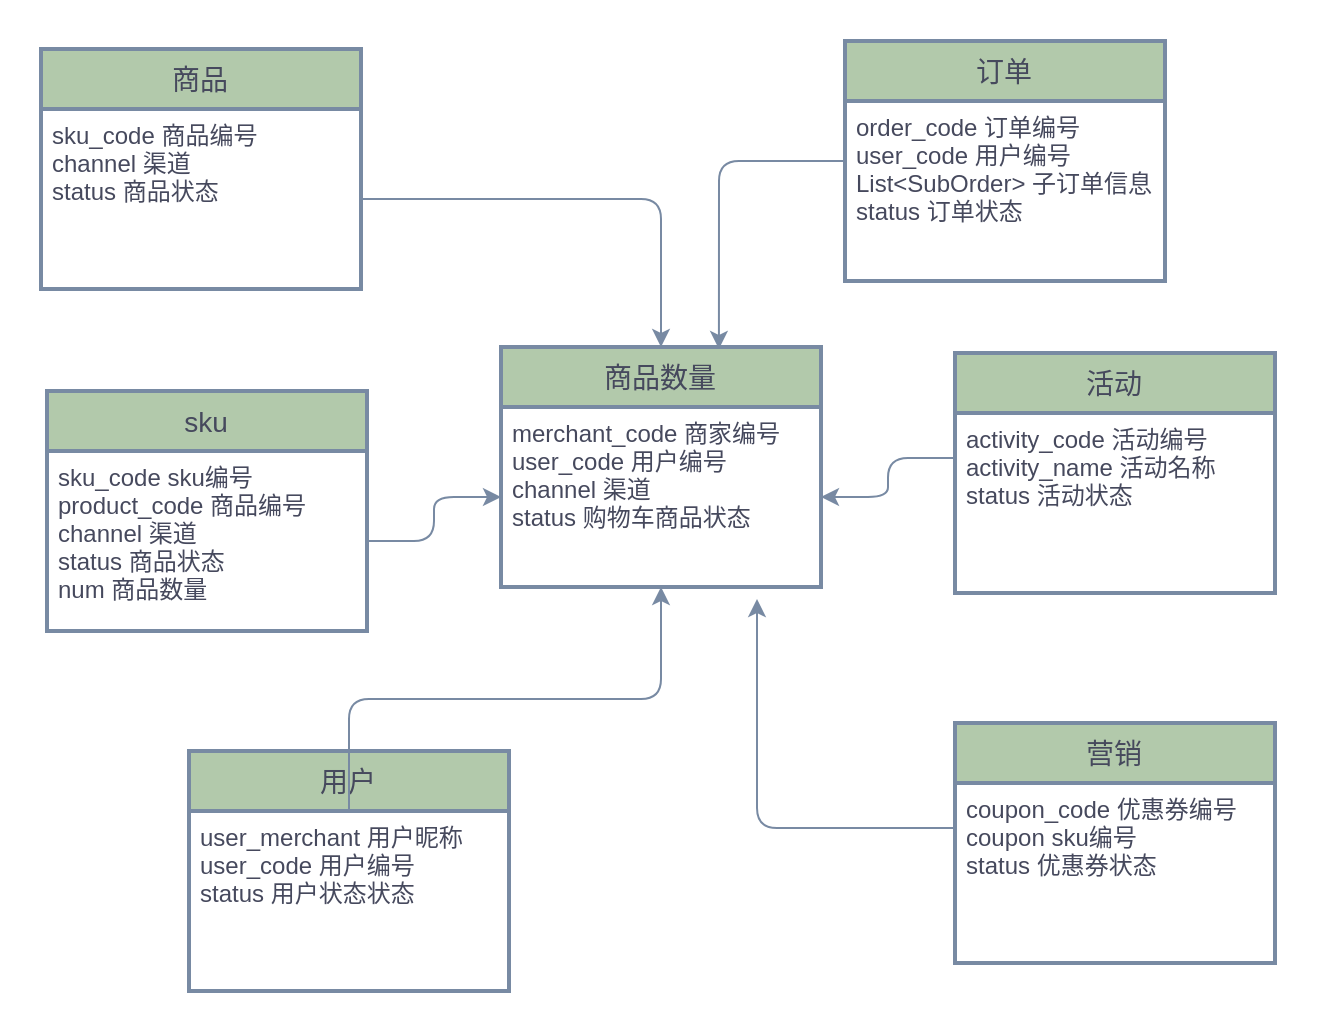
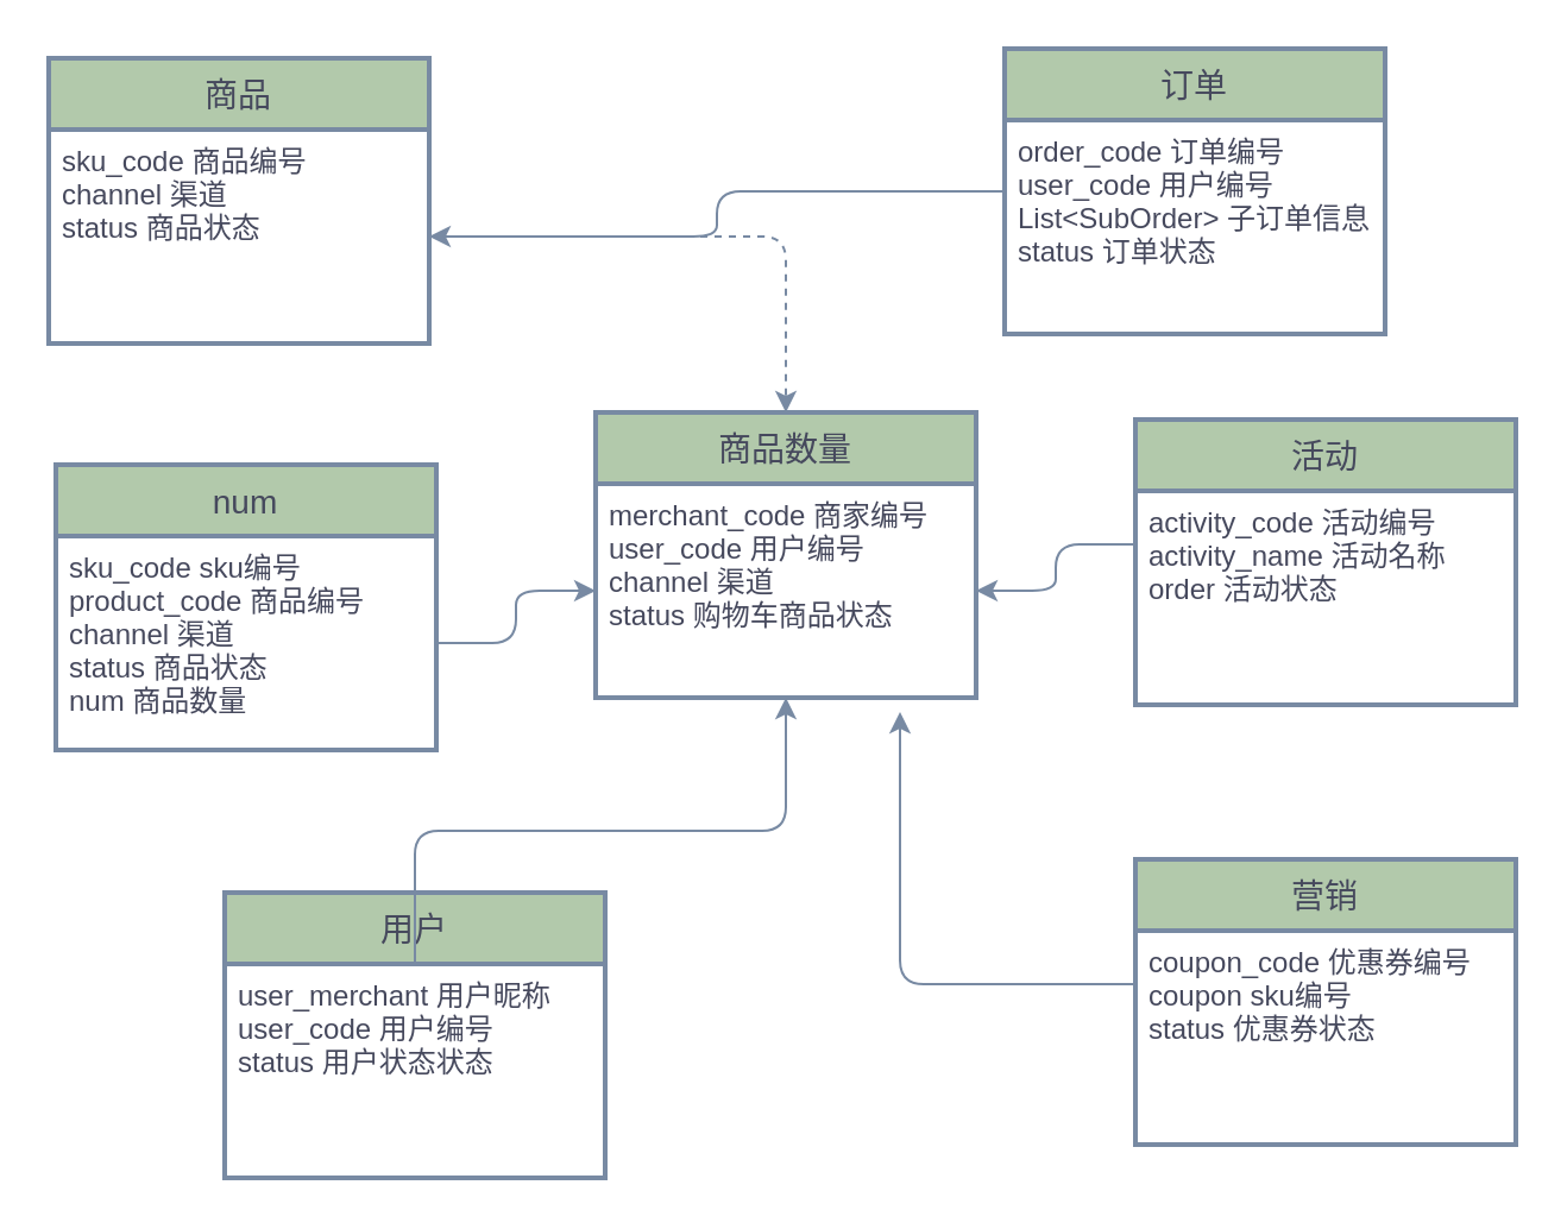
- <mxCell id="17" style="edgeStyle=orthogonalEdgeStyle;orthogonalLoop=1;jettySize=auto;html=1;exitX=1;exitY=0.5;exitDx=0;exitDy=0;strokeColor=#788AA3;fillColor=#B2C9AB;fontColor=#46495D;" parent="1" source="3" target="4" edge="1"><mxGeometry relative="1" as="geometry" /></mxCell>
+ <mxCell id="17" style="edgeStyle=orthogonalEdgeStyle;orthogonalLoop=1;jettySize=auto;html=1;exitX=1;exitY=0.5;exitDx=0;exitDy=0;strokeColor=#788AA3;fillColor=#B2C9AB;fontColor=#46495D;dashed=1;" parent="1" source="3" target="4" edge="1"><mxGeometry relative="1" as="geometry" /></mxCell>
- <mxCell id="6" style="edgeStyle=orthogonalEdgeStyle;orthogonalLoop=1;jettySize=auto;html=1;exitX=0;exitY=0.5;exitDx=0;exitDy=0;entryX=0.681;entryY=0.008;entryDx=0;entryDy=0;entryPerimeter=0;strokeColor=#788AA3;fillColor=#B2C9AB;fontColor=#46495D;" parent="1" source="7" target="4" edge="1"><mxGeometry relative="1" as="geometry" /></mxCell>
+ <mxCell id="6" style="edgeStyle=orthogonalEdgeStyle;orthogonalLoop=1;jettySize=auto;html=1;exitX=0;exitY=0.5;exitDx=0;exitDy=0;strokeColor=#788AA3;fillColor=#B2C9AB;fontColor=#46495D;" parent="1" source="7" target="3" edge="1"><mxGeometry relative="1" as="geometry" /></mxCell>
- <mxCell id="15" value="sku" style="swimlane;childLayout=stackLayout;horizontal=1;startSize=30;horizontalStack=0;fontSize=14;fontStyle=0;strokeWidth=2;resizeParent=0;resizeLast=1;shadow=0;dashed=0;align=center;fillColor=#B2C9AB;strokeColor=#788AA3;fontColor=#46495D;" parent="1" vertex="1"><mxGeometry x="23" y="195" width="160" height="120" as="geometry" /></mxCell>
+ <mxCell id="15" value="num" style="swimlane;childLayout=stackLayout;horizontal=1;startSize=30;horizontalStack=0;fontSize=14;fontStyle=0;strokeWidth=2;resizeParent=0;resizeLast=1;shadow=0;dashed=0;align=center;fillColor=#B2C9AB;strokeColor=#788AA3;fontColor=#46495D;" parent="1" vertex="1"><mxGeometry x="23" y="195" width="160" height="120" as="geometry" /></mxCell>
- <mxCell id="12" value="activity_code 活动编号&#10;activity_name 活动名称&#10;status 活动状态" style="align=left;strokeColor=none;fillColor=none;spacingLeft=4;fontSize=12;verticalAlign=top;resizable=0;rotatable=0;part=1;fontColor=#46495D;" parent="11" vertex="1"><mxGeometry y="30" width="160" height="90" as="geometry" /></mxCell>
+ <mxCell id="12" value="activity_code 活动编号&#10;activity_name 活动名称&#10;order 活动状态" style="align=left;strokeColor=none;fillColor=none;spacingLeft=4;fontSize=12;verticalAlign=top;resizable=0;rotatable=0;part=1;fontColor=#46495D;" parent="11" vertex="1"><mxGeometry y="30" width="160" height="90" as="geometry" /></mxCell>
